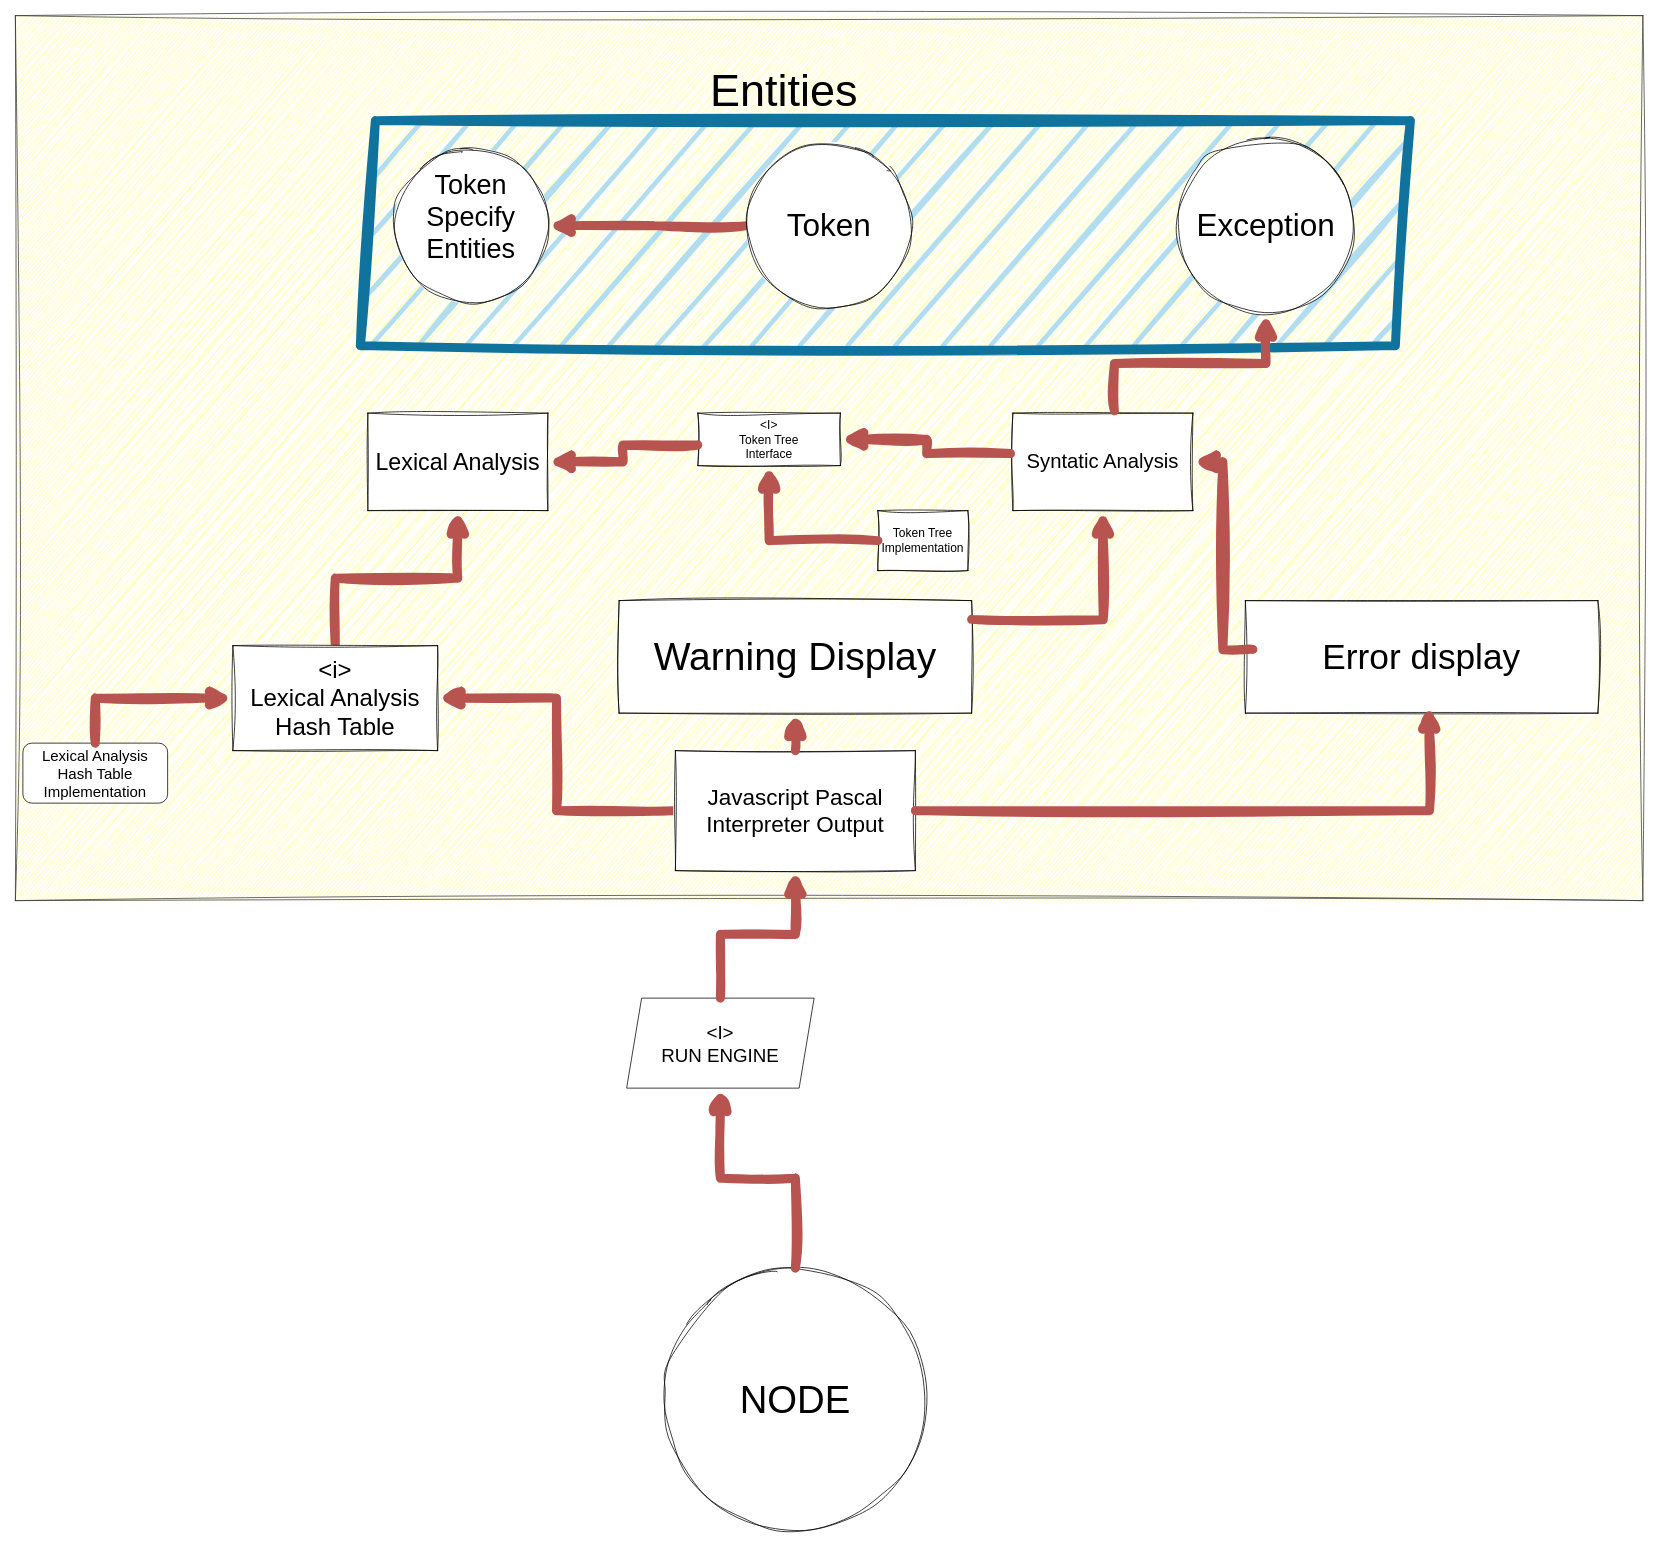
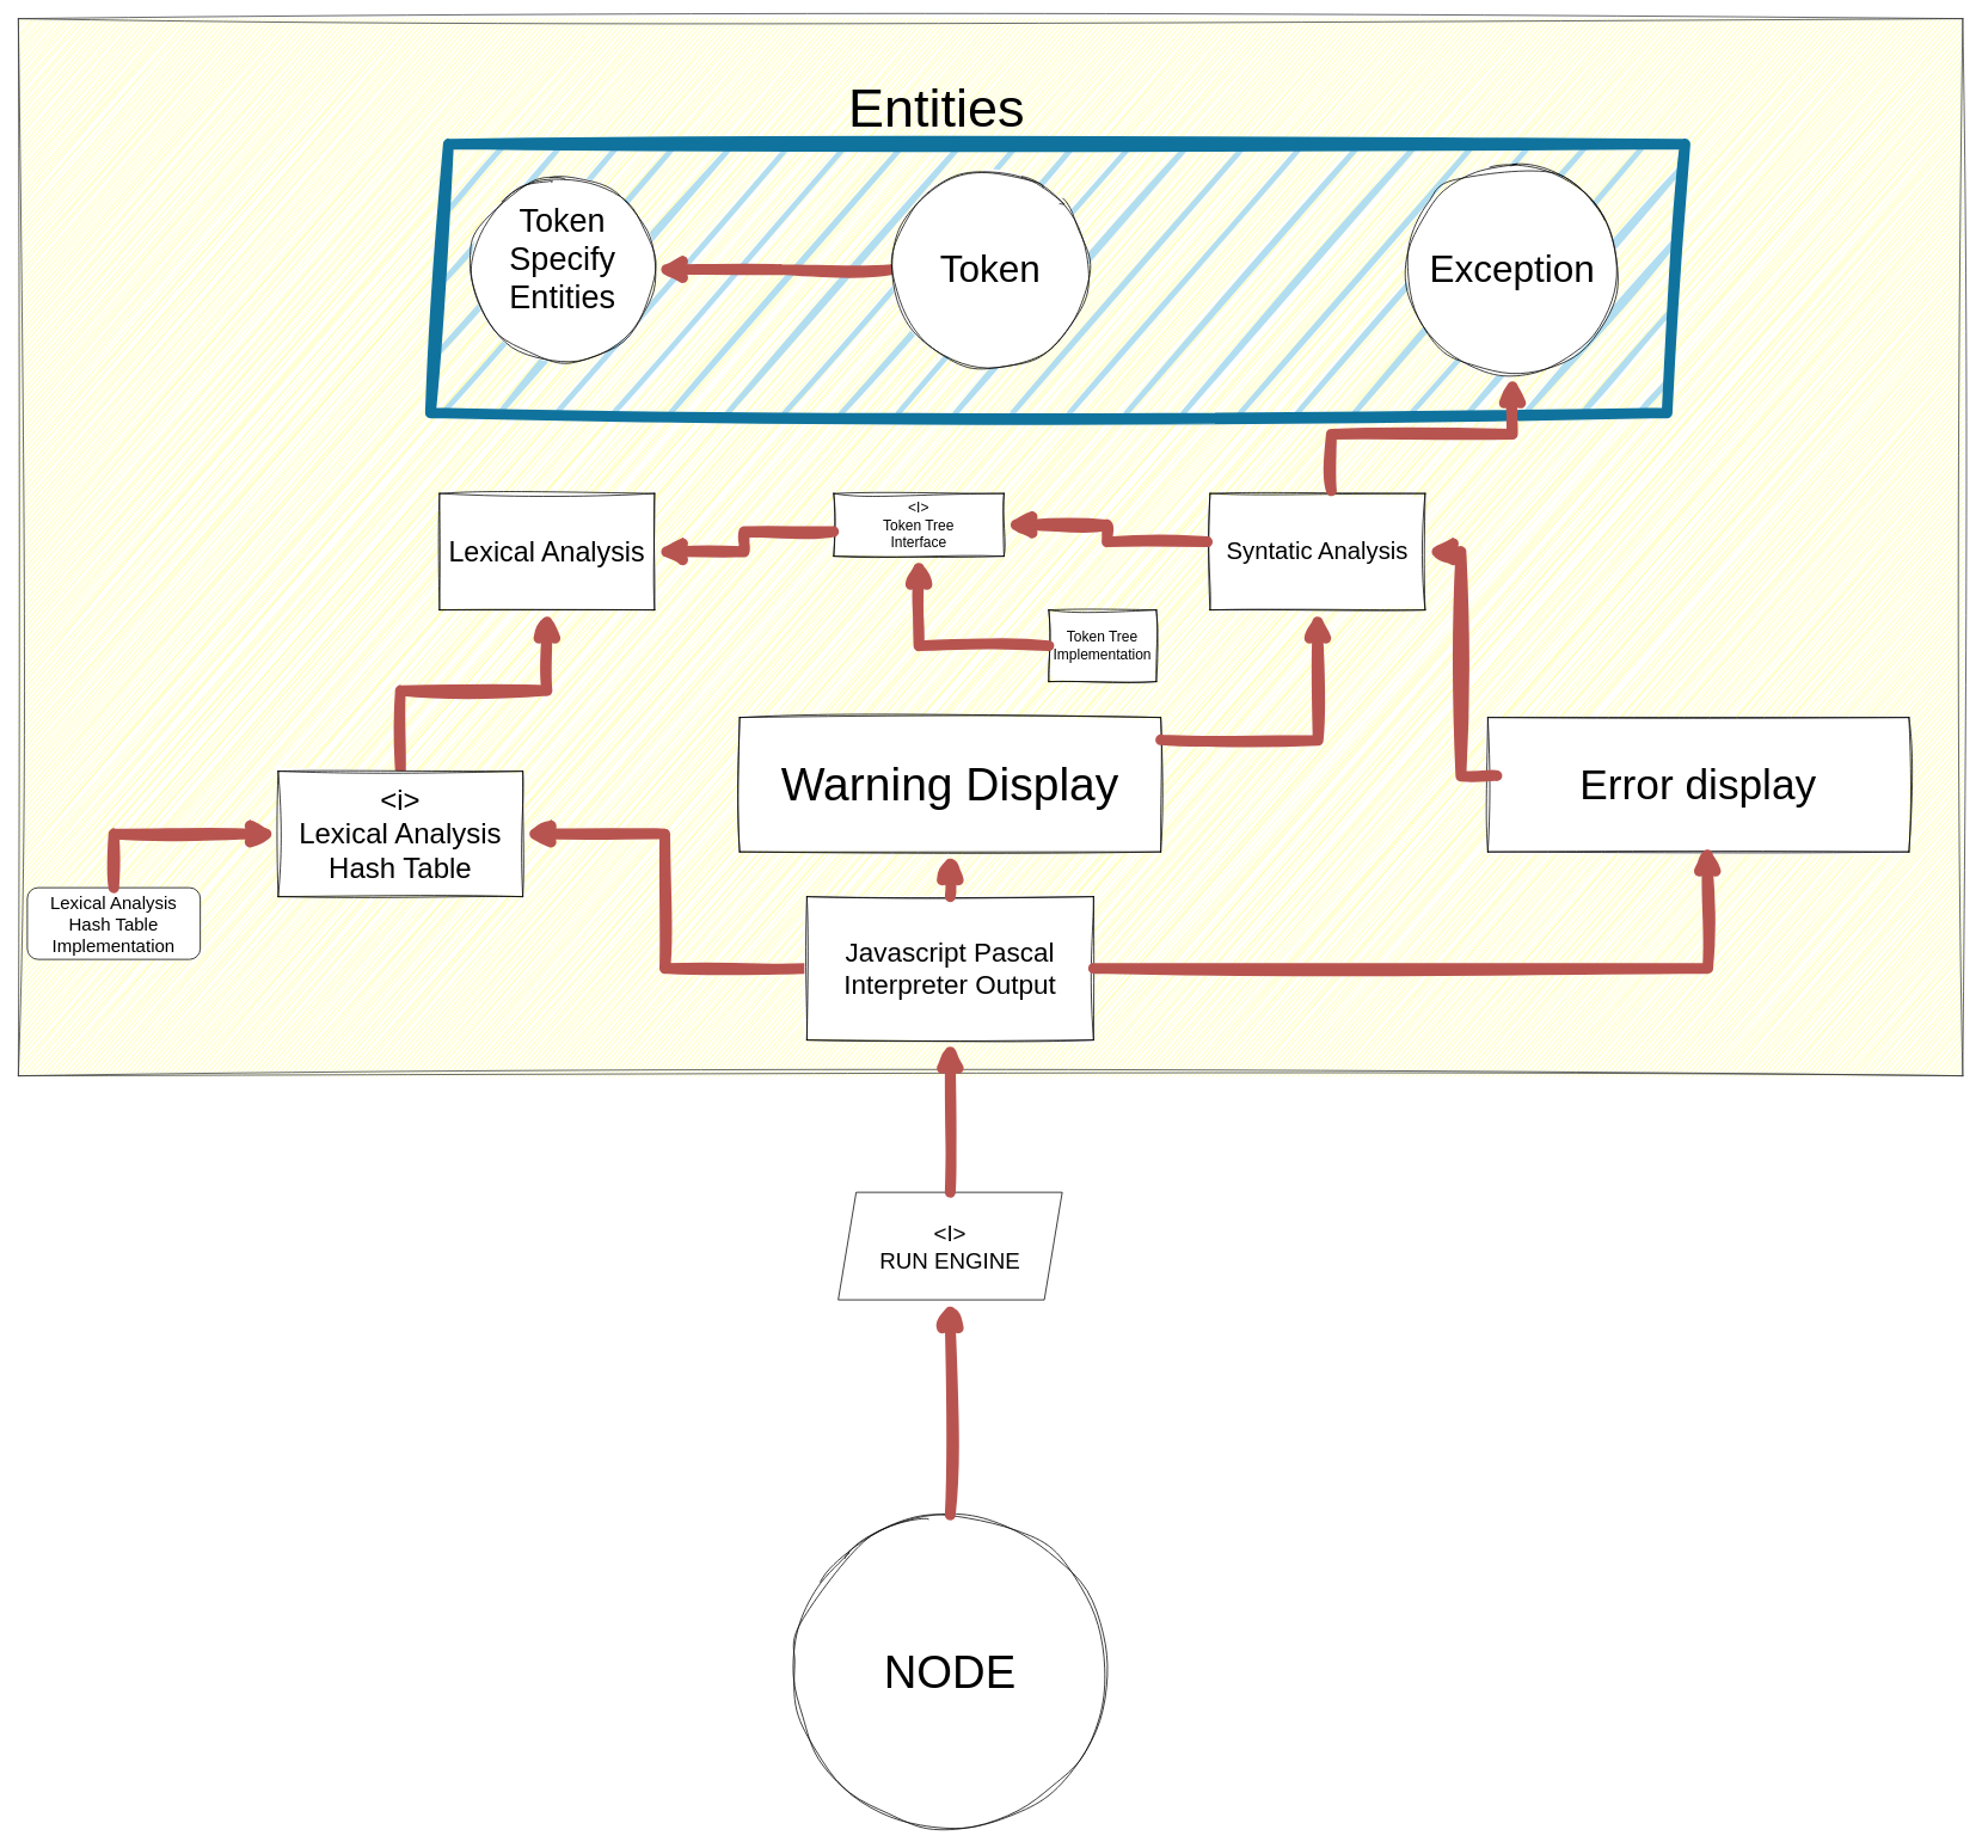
- <mxCell id="26" value="&lt;font style=&quot;font-size: 25px;&quot;&gt;&amp;lt;I&amp;gt;&lt;br&gt;RUN ENGINE&lt;/font&gt;" style="shape=parallelogram;perimeter=parallelogramPerimeter;whiteSpace=wrap;html=1;fixedSize=1;" parent="1" vertex="1"><mxGeometry x="835" y="1330" width="250" height="120" as="geometry" /></mxCell>
+ <mxCell id="26" value="&lt;font style=&quot;font-size: 25px;&quot;&gt;&amp;lt;I&amp;gt;&lt;br&gt;RUN ENGINE&lt;/font&gt;" style="shape=parallelogram;perimeter=parallelogramPerimeter;whiteSpace=wrap;html=1;fixedSize=1;" parent="1" vertex="1"><mxGeometry x="935" y="1330" width="250" height="120" as="geometry" /></mxCell>
